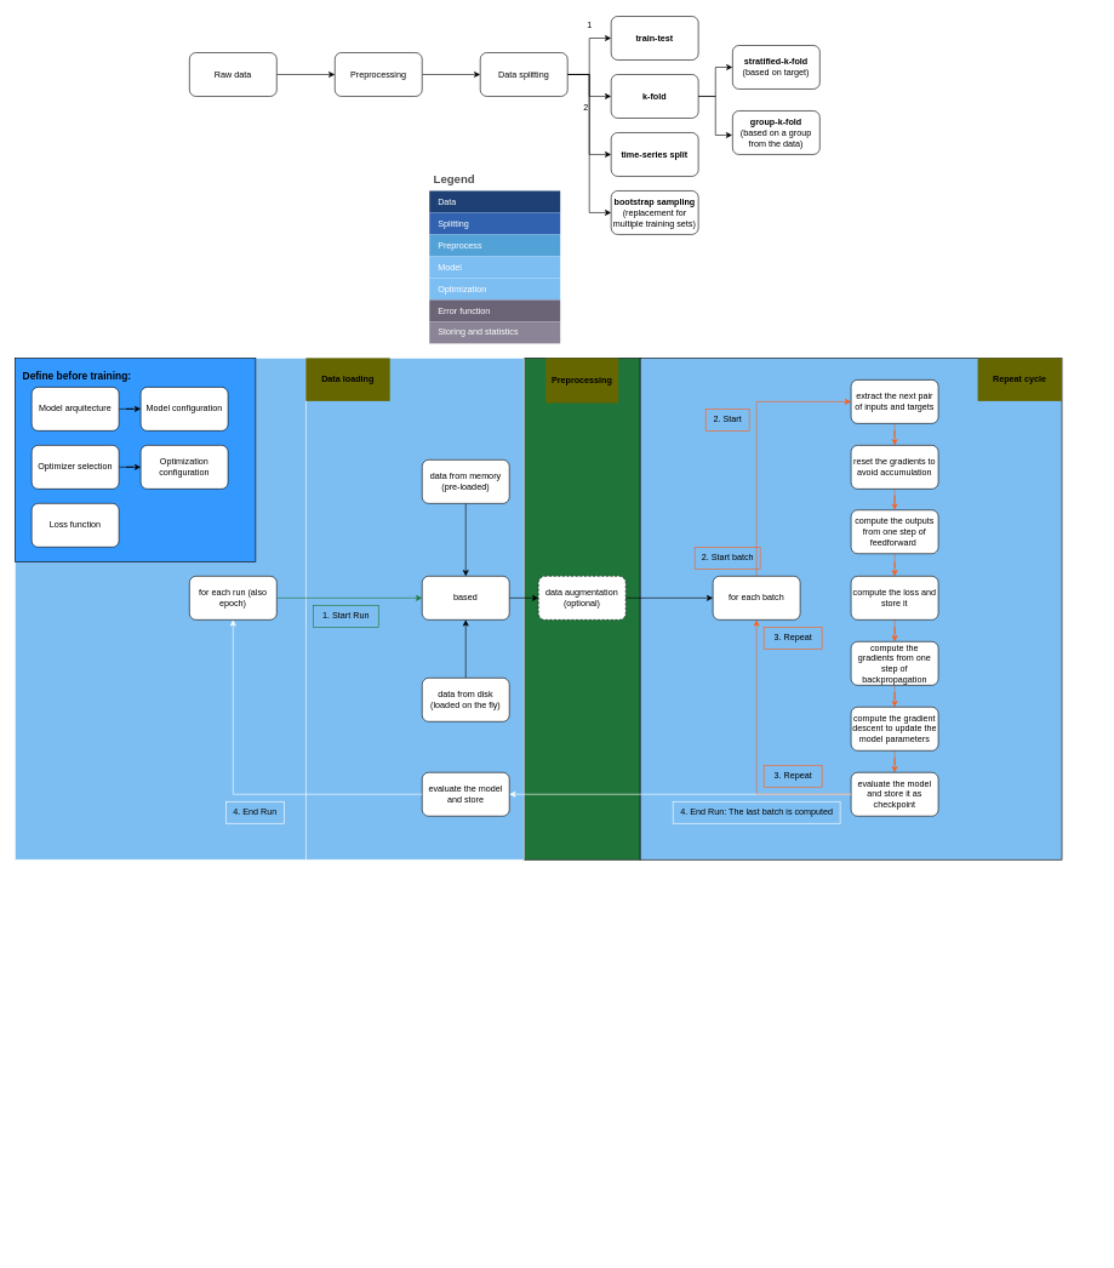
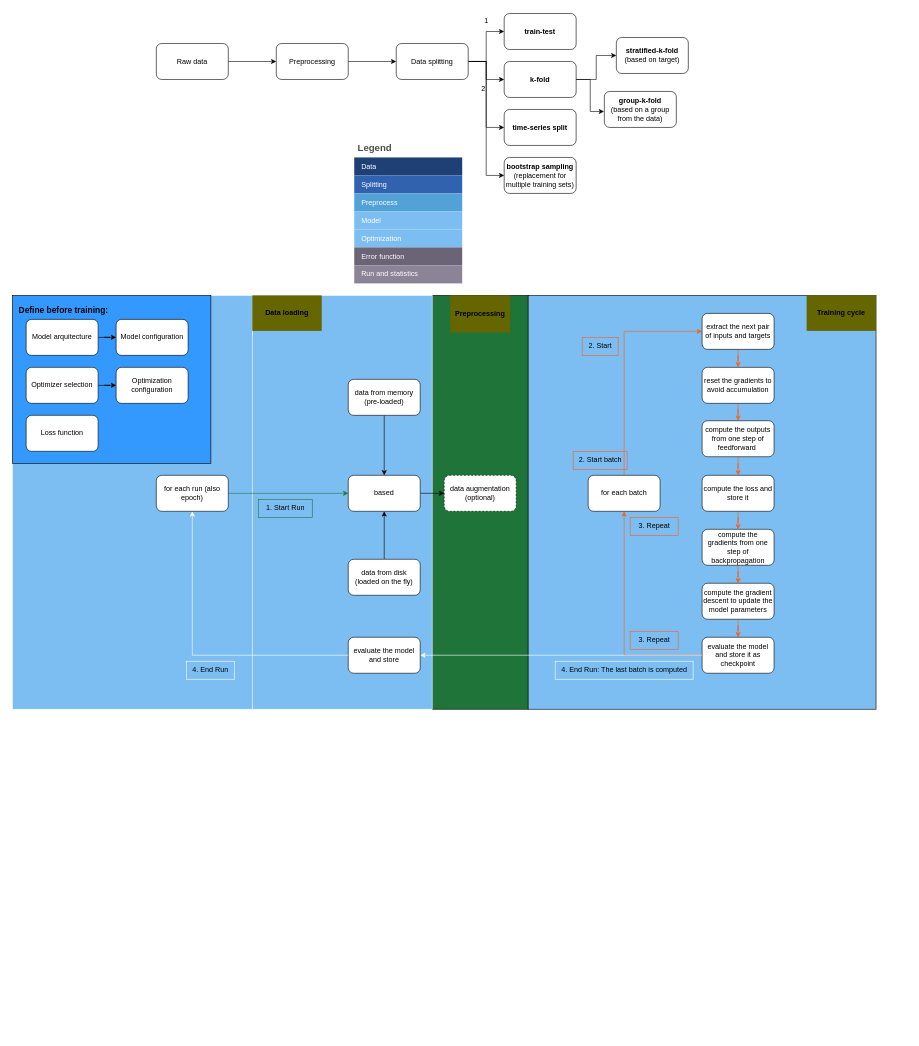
- <mxCell id="79" value="&lt;b&gt;stratified-k-fold&lt;/b&gt; (based on target)" style="rounded=1;whiteSpace=wrap;html=1;" parent="1" vertex="1"><mxGeometry x="1007" y="62" width="120" height="60" as="geometry" /></mxCell>
+ <mxCell id="79" value="&lt;b&gt;stratified-k-fold&lt;/b&gt; (based on target)" style="rounded=1;whiteSpace=wrap;html=1;" parent="1" vertex="1"><mxGeometry x="1027" y="62" width="120" height="60" as="geometry" /></mxCell>
- <mxCell id="64" value="Storing and statistics" style="shape=partialRectangle;html=1;whiteSpace=wrap;connectable=0;strokeColor=inherit;overflow=hidden;fillColor=#8b8496;top=0;left=0;bottom=0;right=0;pointerEvents=1;fontSize=12;align=left;fontColor=#FFFFFF;gradientColor=none;spacingLeft=10;spacingRight=4;" parent="63" vertex="1"><mxGeometry width="180" height="30" as="geometry"><mxRectangle width="180" height="30" as="alternateBounds" /></mxGeometry></mxCell>
+ <mxCell id="64" value="Run and statistics" style="shape=partialRectangle;html=1;whiteSpace=wrap;connectable=0;strokeColor=inherit;overflow=hidden;fillColor=#8b8496;top=0;left=0;bottom=0;right=0;pointerEvents=1;fontSize=12;align=left;fontColor=#FFFFFF;gradientColor=none;spacingLeft=10;spacingRight=4;" parent="63" vertex="1"><mxGeometry width="180" height="30" as="geometry"><mxRectangle width="180" height="30" as="alternateBounds" /></mxGeometry></mxCell>
- <mxCell id="12" value="&lt;b&gt;Repeat cycle&lt;/b&gt;" style="text;html=1;align=center;verticalAlign=middle;whiteSpace=wrap;rounded=0;color=#1E4074;fillColor=#666600;" parent="10" vertex="1"><mxGeometry x="464.24" width="115.765" height="59.167" as="geometry" /></mxCell>
+ <mxCell id="12" value="&lt;b&gt;Training cycle&lt;/b&gt;" style="text;html=1;align=center;verticalAlign=middle;whiteSpace=wrap;rounded=0;color=#1E4074;fillColor=#666600;" parent="10" vertex="1"><mxGeometry x="464.24" width="115.765" height="59.167" as="geometry" /></mxCell>
- <mxCell id="35" value="" style="edgeStyle=orthogonalEdgeStyle;rounded=0;orthogonalLoop=1;jettySize=auto;html=1;" parent="7" source="34" target="14" edge="1"><mxGeometry relative="1" as="geometry" /></mxCell>
